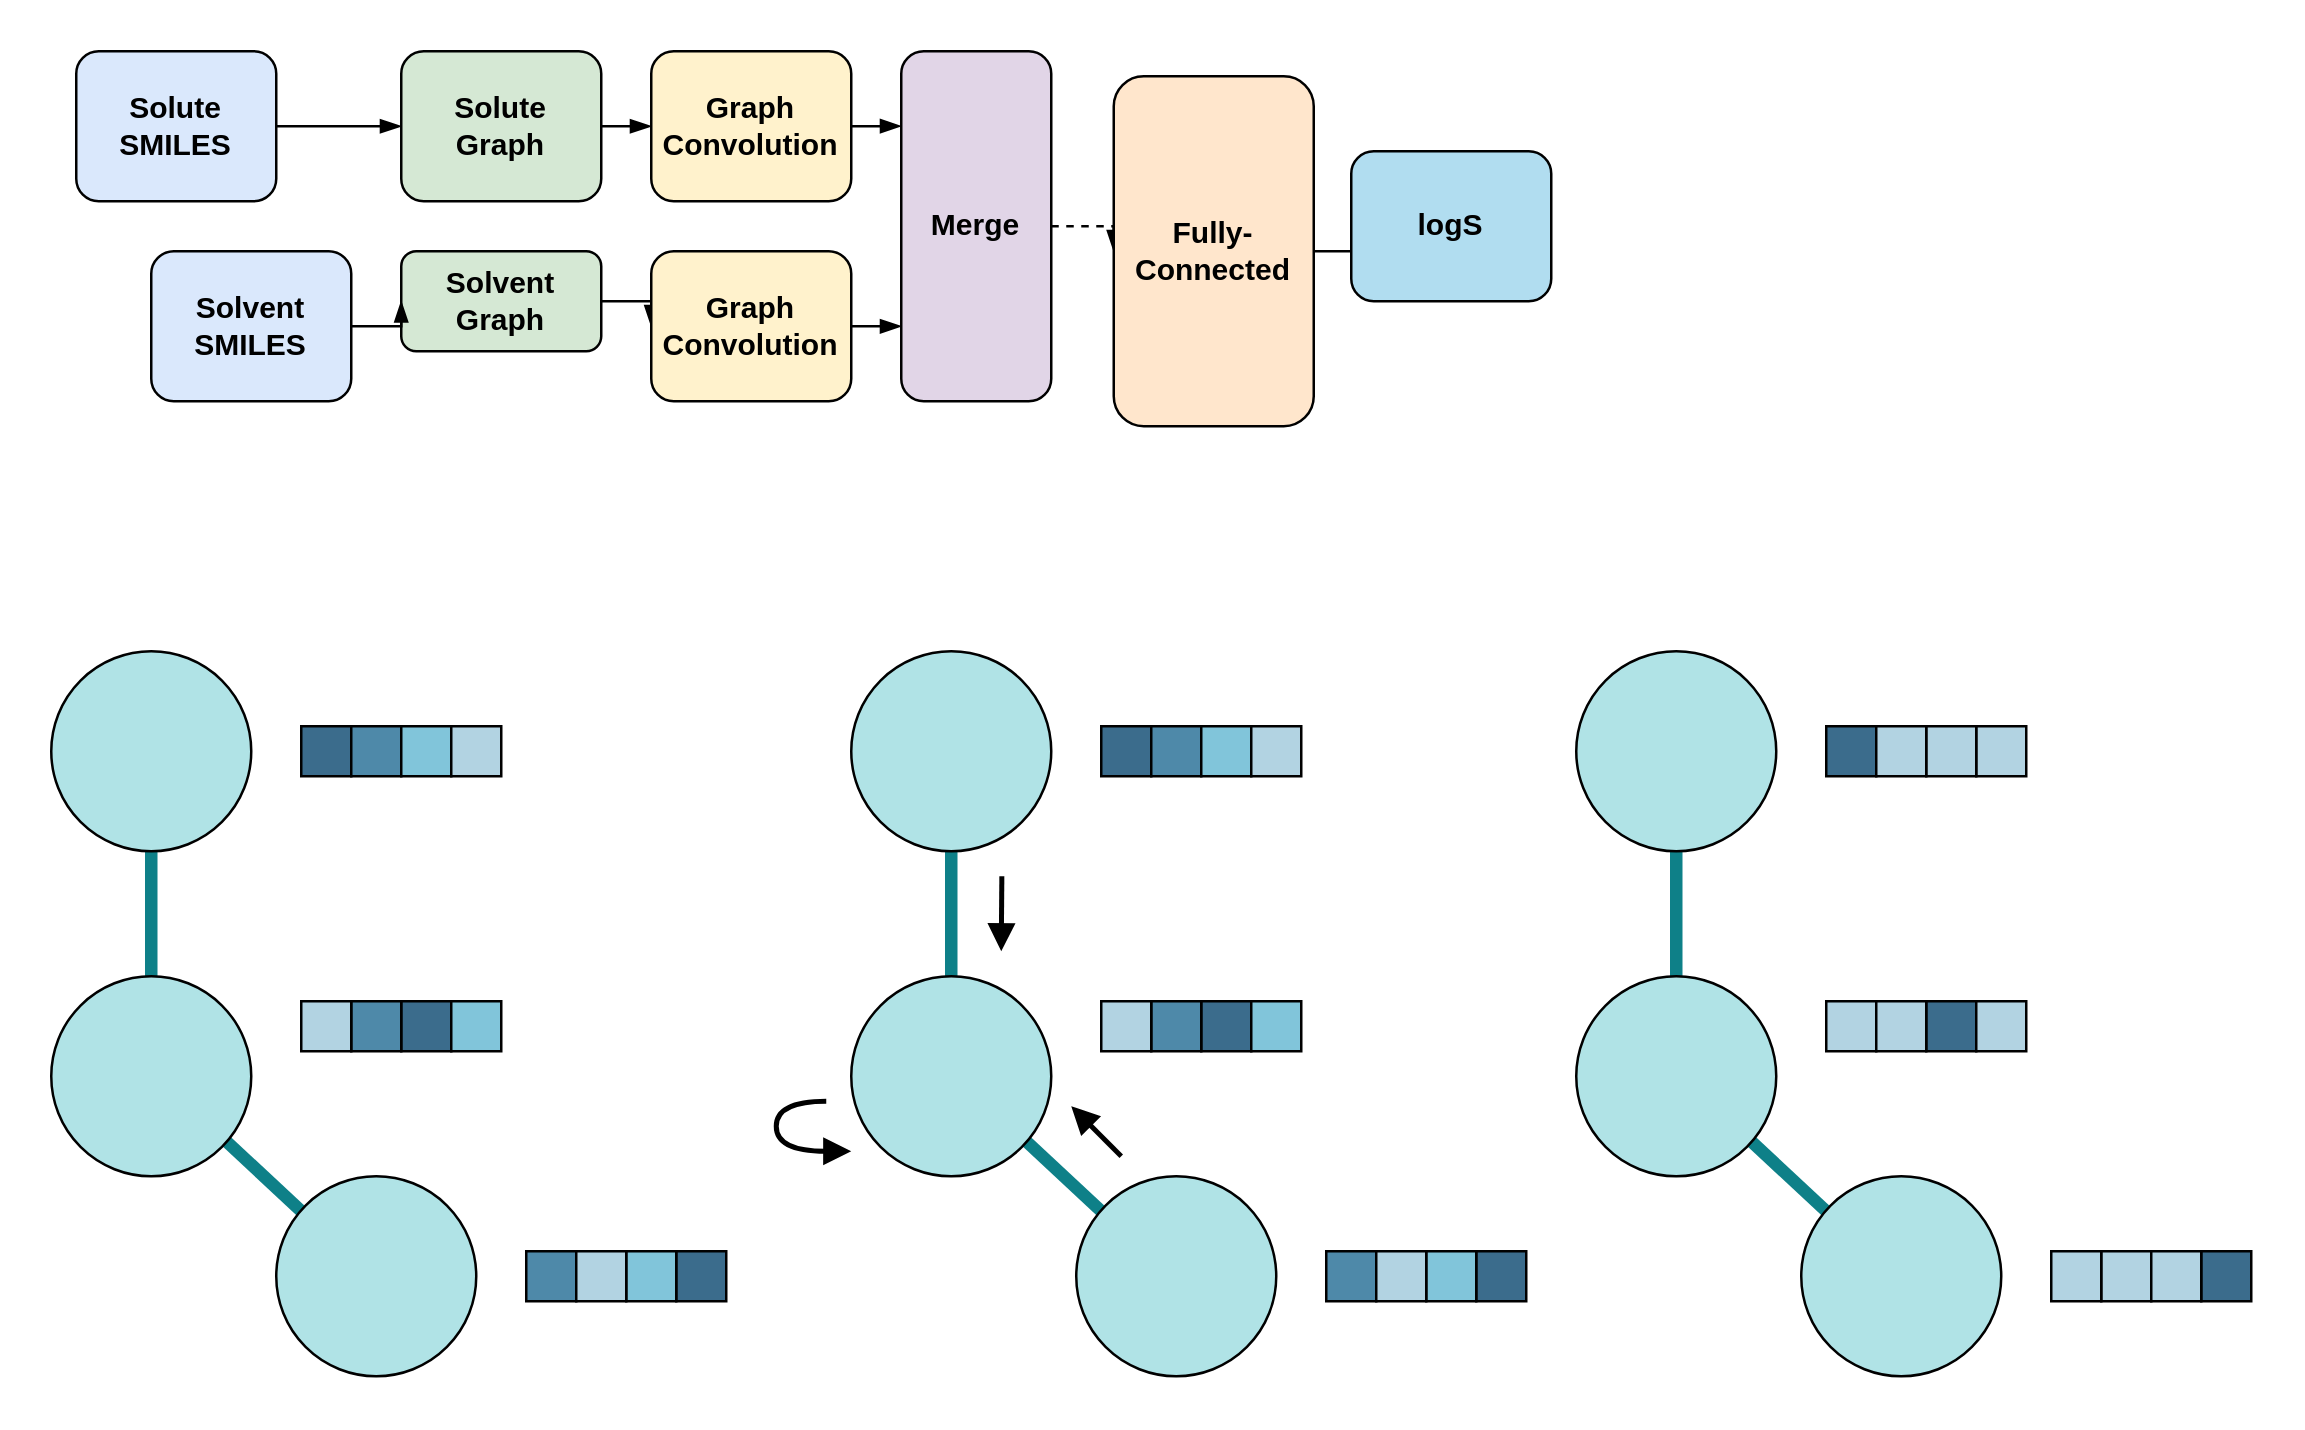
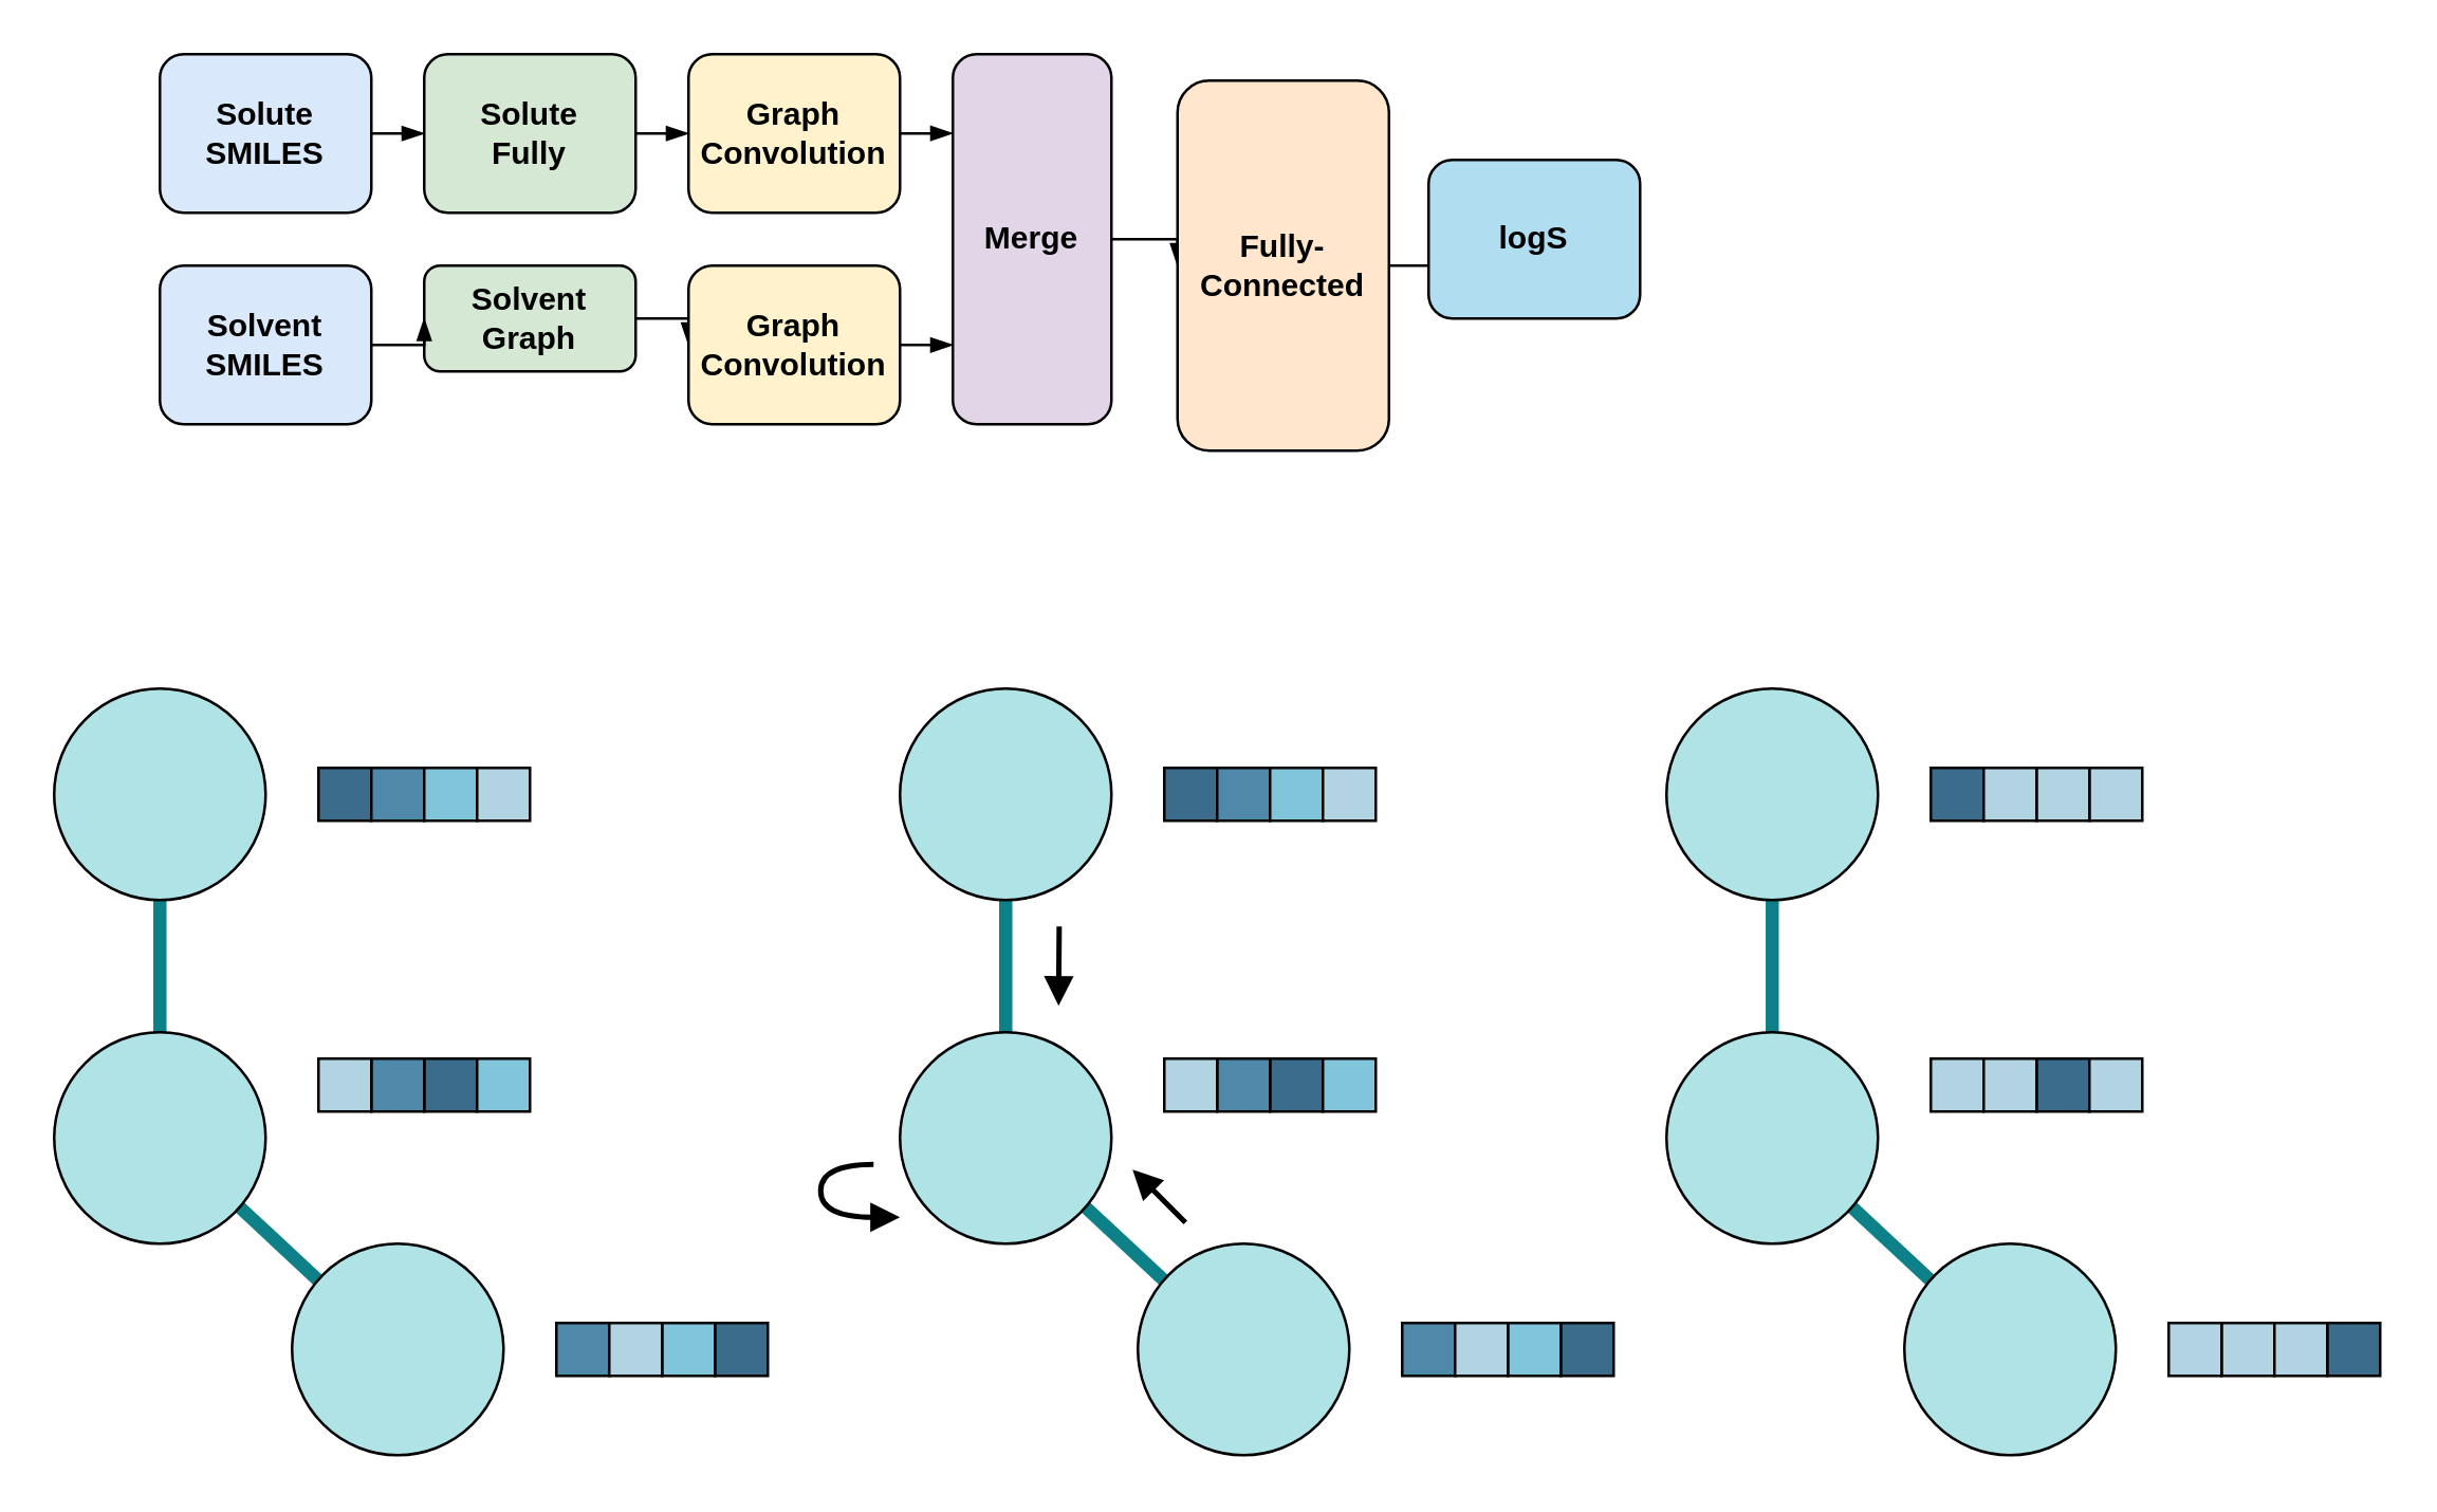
- <mxCell id="3" value="Solute&lt;br&gt;SMILES" style="rounded=1;whiteSpace=wrap;html=1;fontSize=12;glass=0;strokeWidth=1;shadow=0;fillColor=#dae8fc;fontStyle=1" vertex="1" parent="1"><mxGeometry x="30" y="20" width="80" height="60" as="geometry" /></mxCell>
+ <mxCell id="3" value="Solute&lt;br&gt;SMILES" style="rounded=1;whiteSpace=wrap;html=1;fontSize=12;glass=0;strokeWidth=1;shadow=0;fillColor=#dae8fc;fontStyle=1" vertex="1" parent="1"><mxGeometry x="60" y="20" width="80" height="60" as="geometry" /></mxCell>
- <mxCell id="9" value="Solute&lt;br&gt;Graph" style="rounded=1;whiteSpace=wrap;html=1;fontSize=12;glass=0;strokeWidth=1;shadow=0;fillColor=#d5e8d4;fontStyle=1" vertex="1" parent="1"><mxGeometry x="160" y="20" width="80" height="60" as="geometry" /></mxCell>
+ <mxCell id="9" value="Solute&lt;br&gt;Fully" style="rounded=1;whiteSpace=wrap;html=1;fontSize=12;glass=0;strokeWidth=1;shadow=0;fillColor=#d5e8d4;fontStyle=1" vertex="1" parent="1"><mxGeometry x="160" y="20" width="80" height="60" as="geometry" /></mxCell>
- <mxCell id="14" style="edgeStyle=orthogonalEdgeStyle;rounded=0;orthogonalLoop=1;jettySize=auto;html=1;exitX=1;exitY=0.5;exitDx=0;exitDy=0;entryX=0;entryY=0.5;entryDx=0;entryDy=0;fontStyle=1;endArrow=blockThin;endFill=1;dashed=1;" edge="1" parent="1" source="15" target="17"><mxGeometry relative="1" as="geometry" /></mxCell>
+ <mxCell id="14" style="edgeStyle=orthogonalEdgeStyle;rounded=0;orthogonalLoop=1;jettySize=auto;html=1;exitX=1;exitY=0.5;exitDx=0;exitDy=0;entryX=0;entryY=0.5;entryDx=0;entryDy=0;fontStyle=1;endArrow=blockThin;endFill=1;" edge="1" parent="1" source="15" target="17"><mxGeometry relative="1" as="geometry" /></mxCell>
